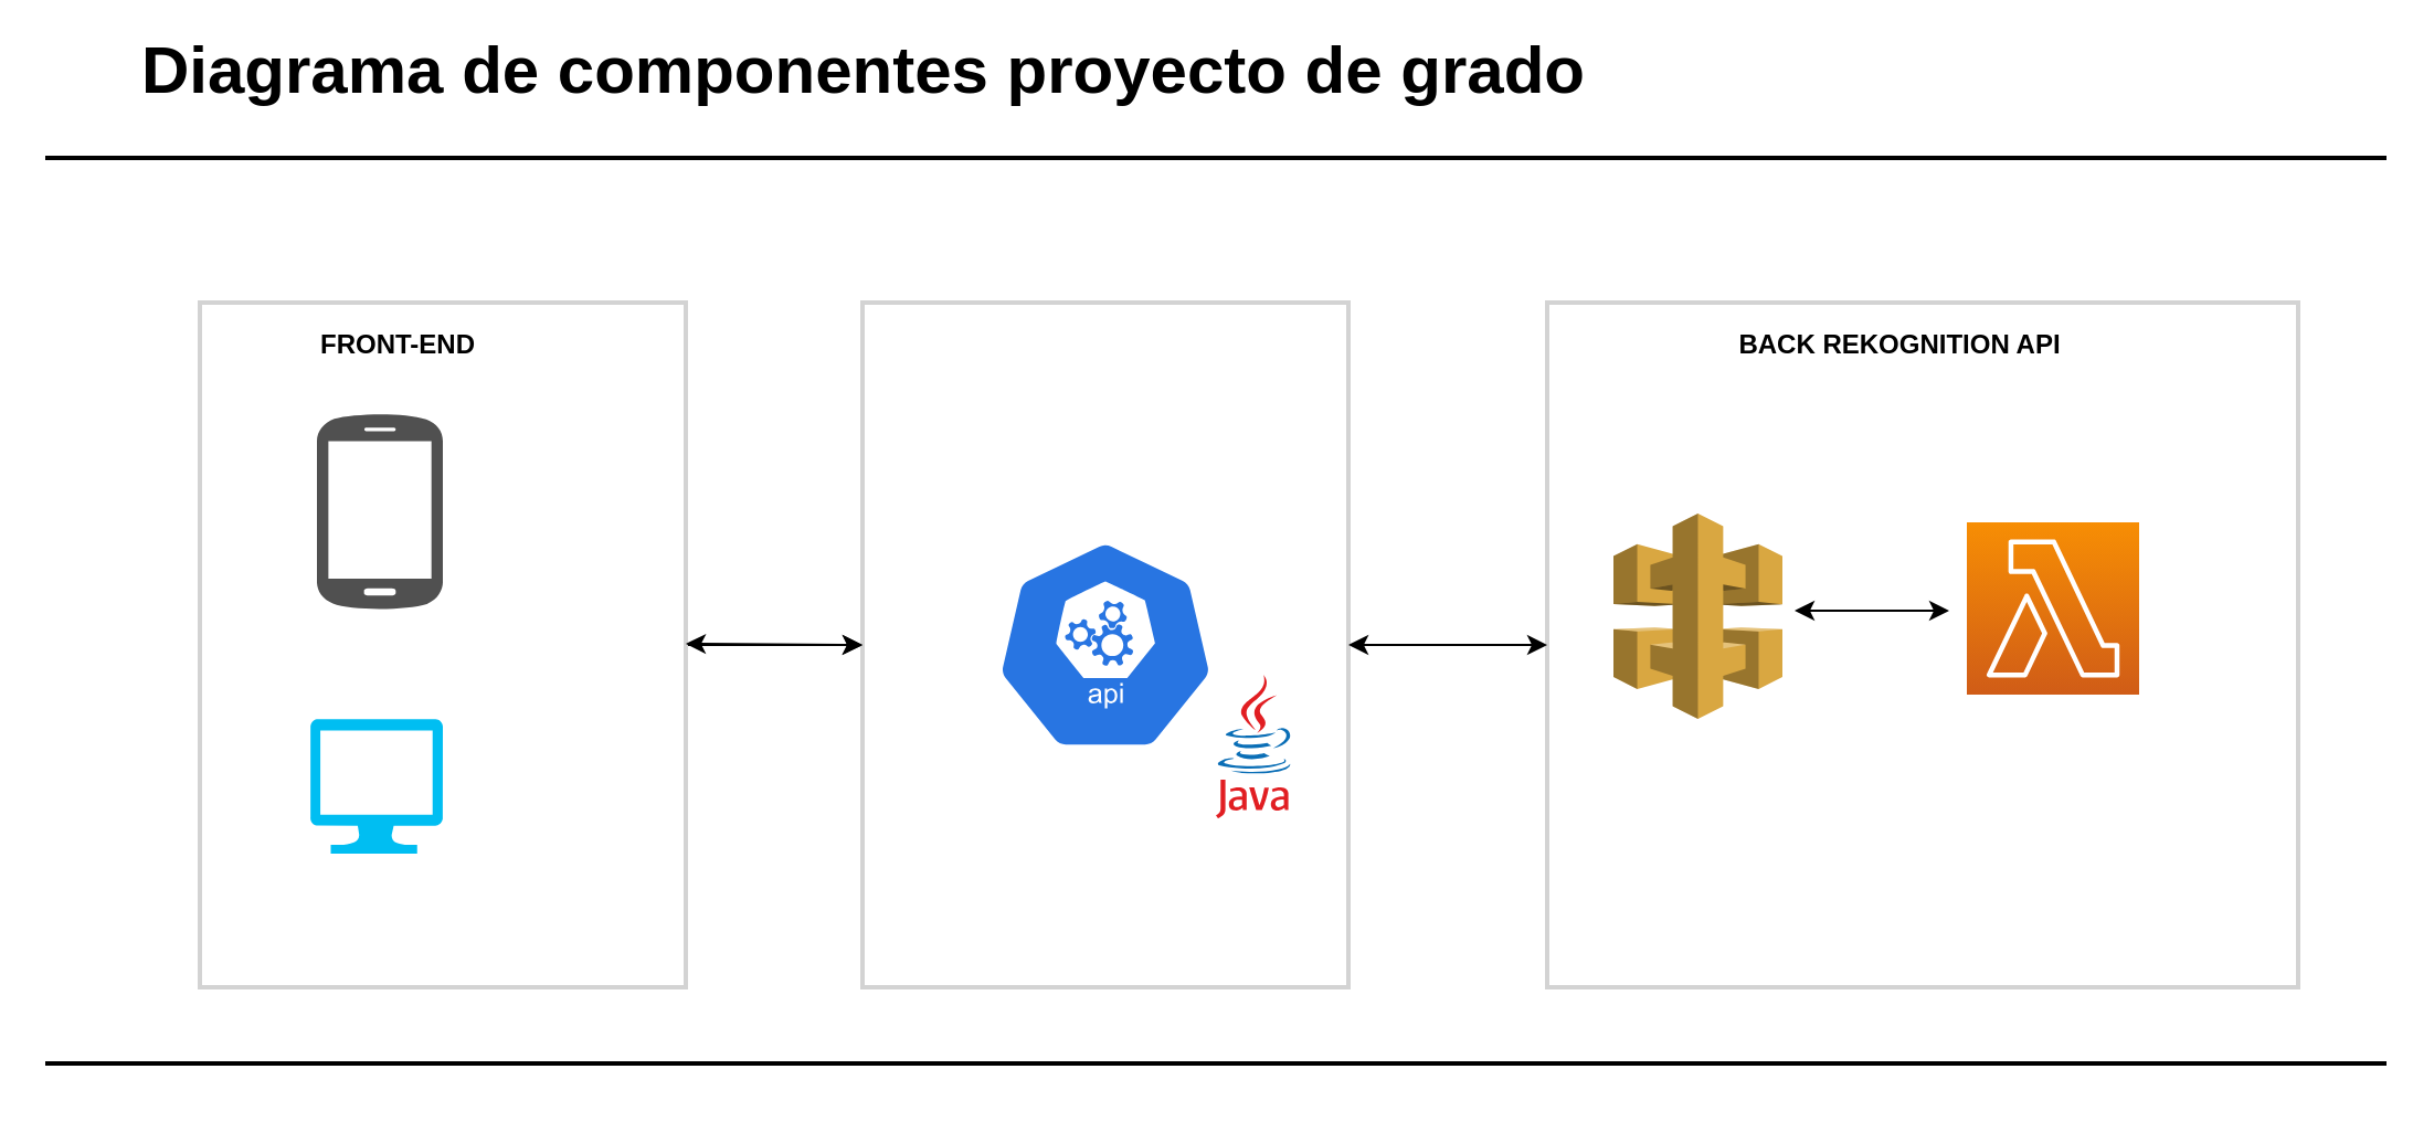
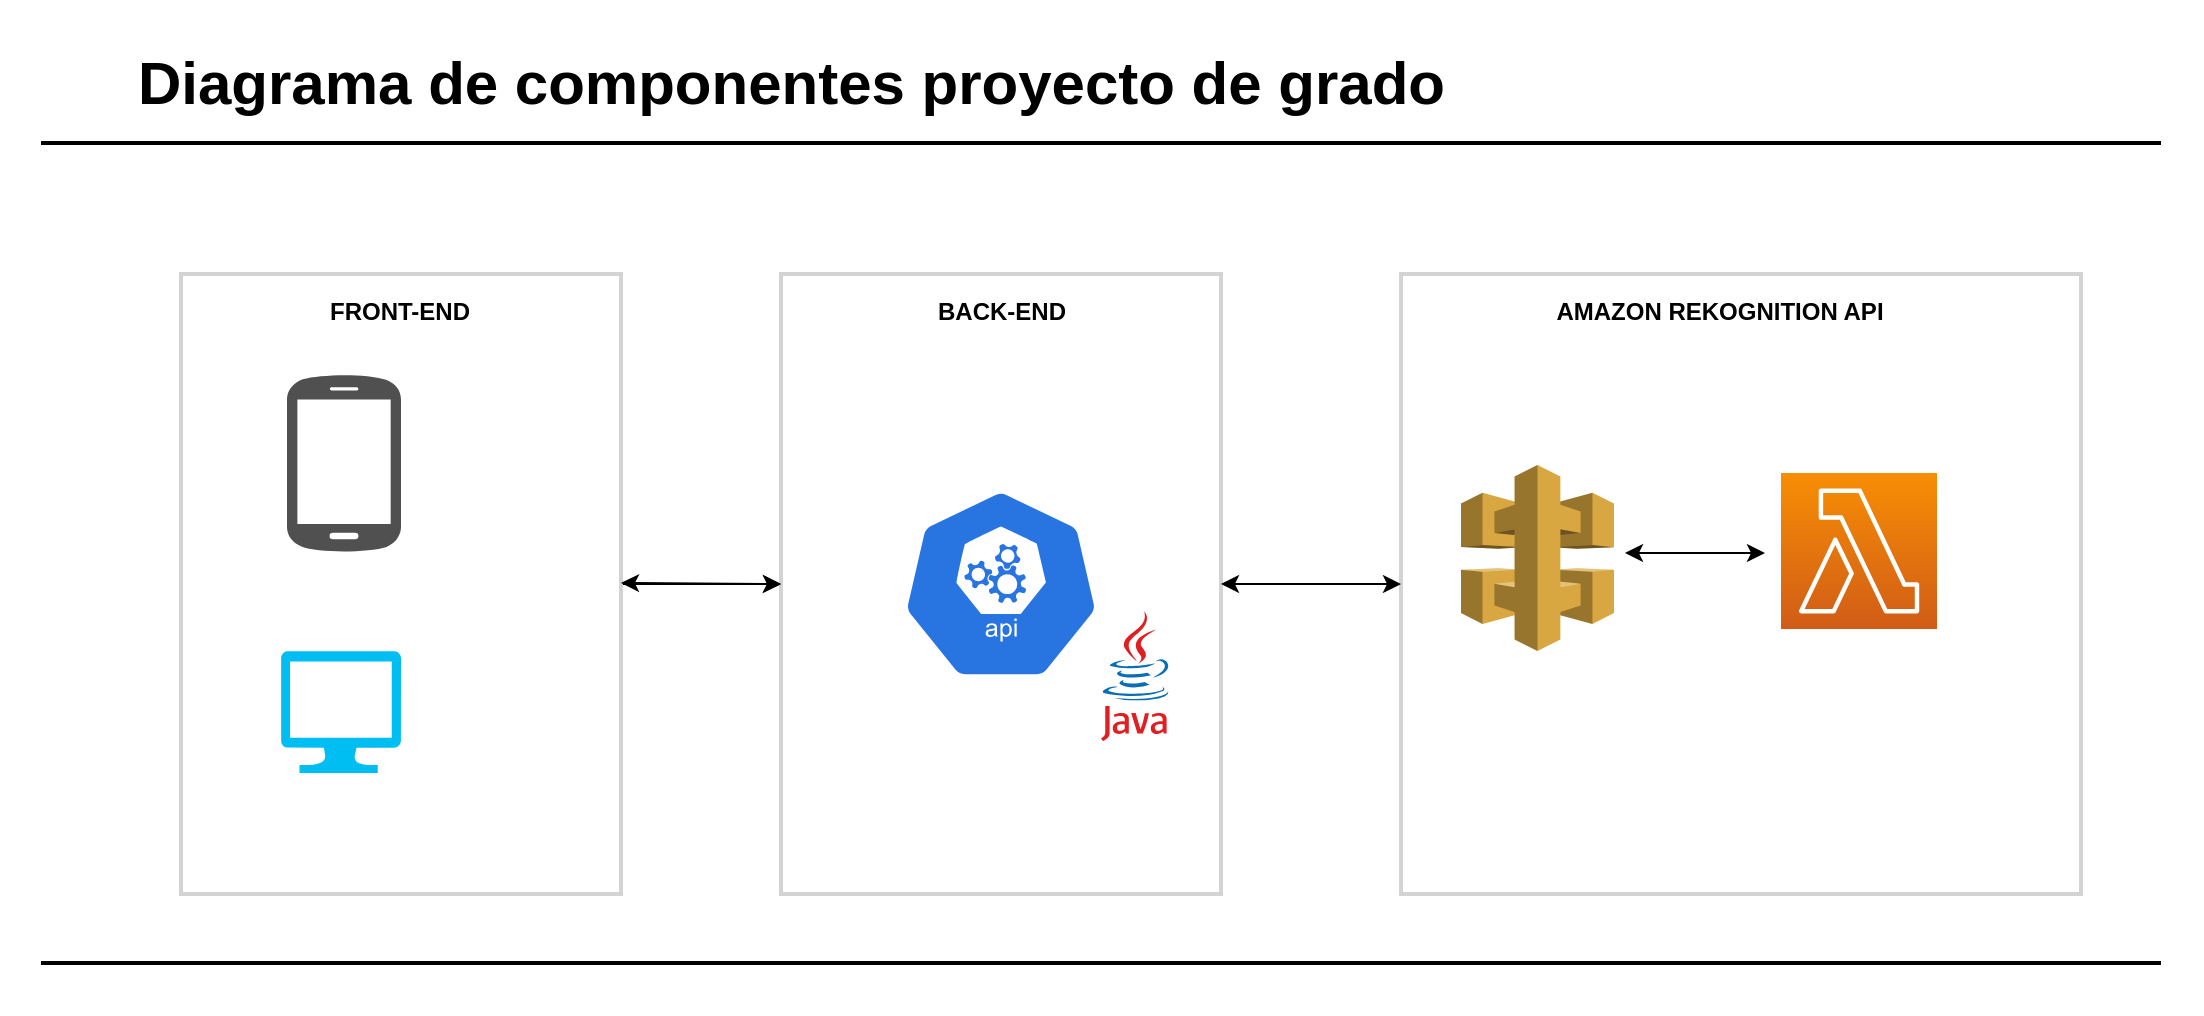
- <mxCell id="3" value="Diagrama de componentes proyecto de grado" style="text;html=1;resizable=0;points=[];autosize=1;align=left;verticalAlign=top;spacingTop=-4;fontSize=30;fontStyle=1" parent="1" vertex="1"><mxGeometry x="61.5" y="10.5" width="670" height="40" as="geometry" /></mxCell>
+ <mxCell id="3" value="Diagrama de componentes proyecto de grado" style="text;html=1;resizable=0;points=[];autosize=1;align=left;verticalAlign=top;spacingTop=-4;fontSize=30;fontStyle=1" parent="1" vertex="1"><mxGeometry x="66.5" y="20.5" width="670" height="40" as="geometry" /></mxCell>
- <mxCell id="12" value="FRONT-END" style="text;html=1;strokeColor=none;fillColor=none;align=center;verticalAlign=middle;whiteSpace=wrap;rounded=0;fontStyle=1" parent="1" vertex="1"><mxGeometry x="141" y="146" width="78" height="20" as="geometry" /></mxCell>
+ <mxCell id="12" value="FRONT-END" style="text;html=1;strokeColor=none;fillColor=none;align=center;verticalAlign=middle;whiteSpace=wrap;rounded=0;fontStyle=1" parent="1" vertex="1"><mxGeometry x="161" y="146" width="78" height="20" as="geometry" /></mxCell>
+ <mxCell id="11" value="BACK-END" style="text;html=1;strokeColor=none;fillColor=none;align=center;verticalAlign=middle;whiteSpace=wrap;rounded=0;fontStyle=1" parent="1" vertex="1"><mxGeometry x="462" y="146" width="78" height="20" as="geometry" /></mxCell>
- <mxCell id="14" value="BACK REKOGNITION API" style="text;html=1;strokeColor=none;fillColor=none;align=center;verticalAlign=middle;whiteSpace=wrap;rounded=0;fontStyle=1" parent="1" vertex="1"><mxGeometry x="730" y="146" width="260" height="20" as="geometry" /></mxCell>
+ <mxCell id="14" value="AMAZON REKOGNITION API" style="text;html=1;strokeColor=none;fillColor=none;align=center;verticalAlign=middle;whiteSpace=wrap;rounded=0;fontStyle=1" parent="1" vertex="1"><mxGeometry x="730" y="146" width="260" height="20" as="geometry" /></mxCell>
